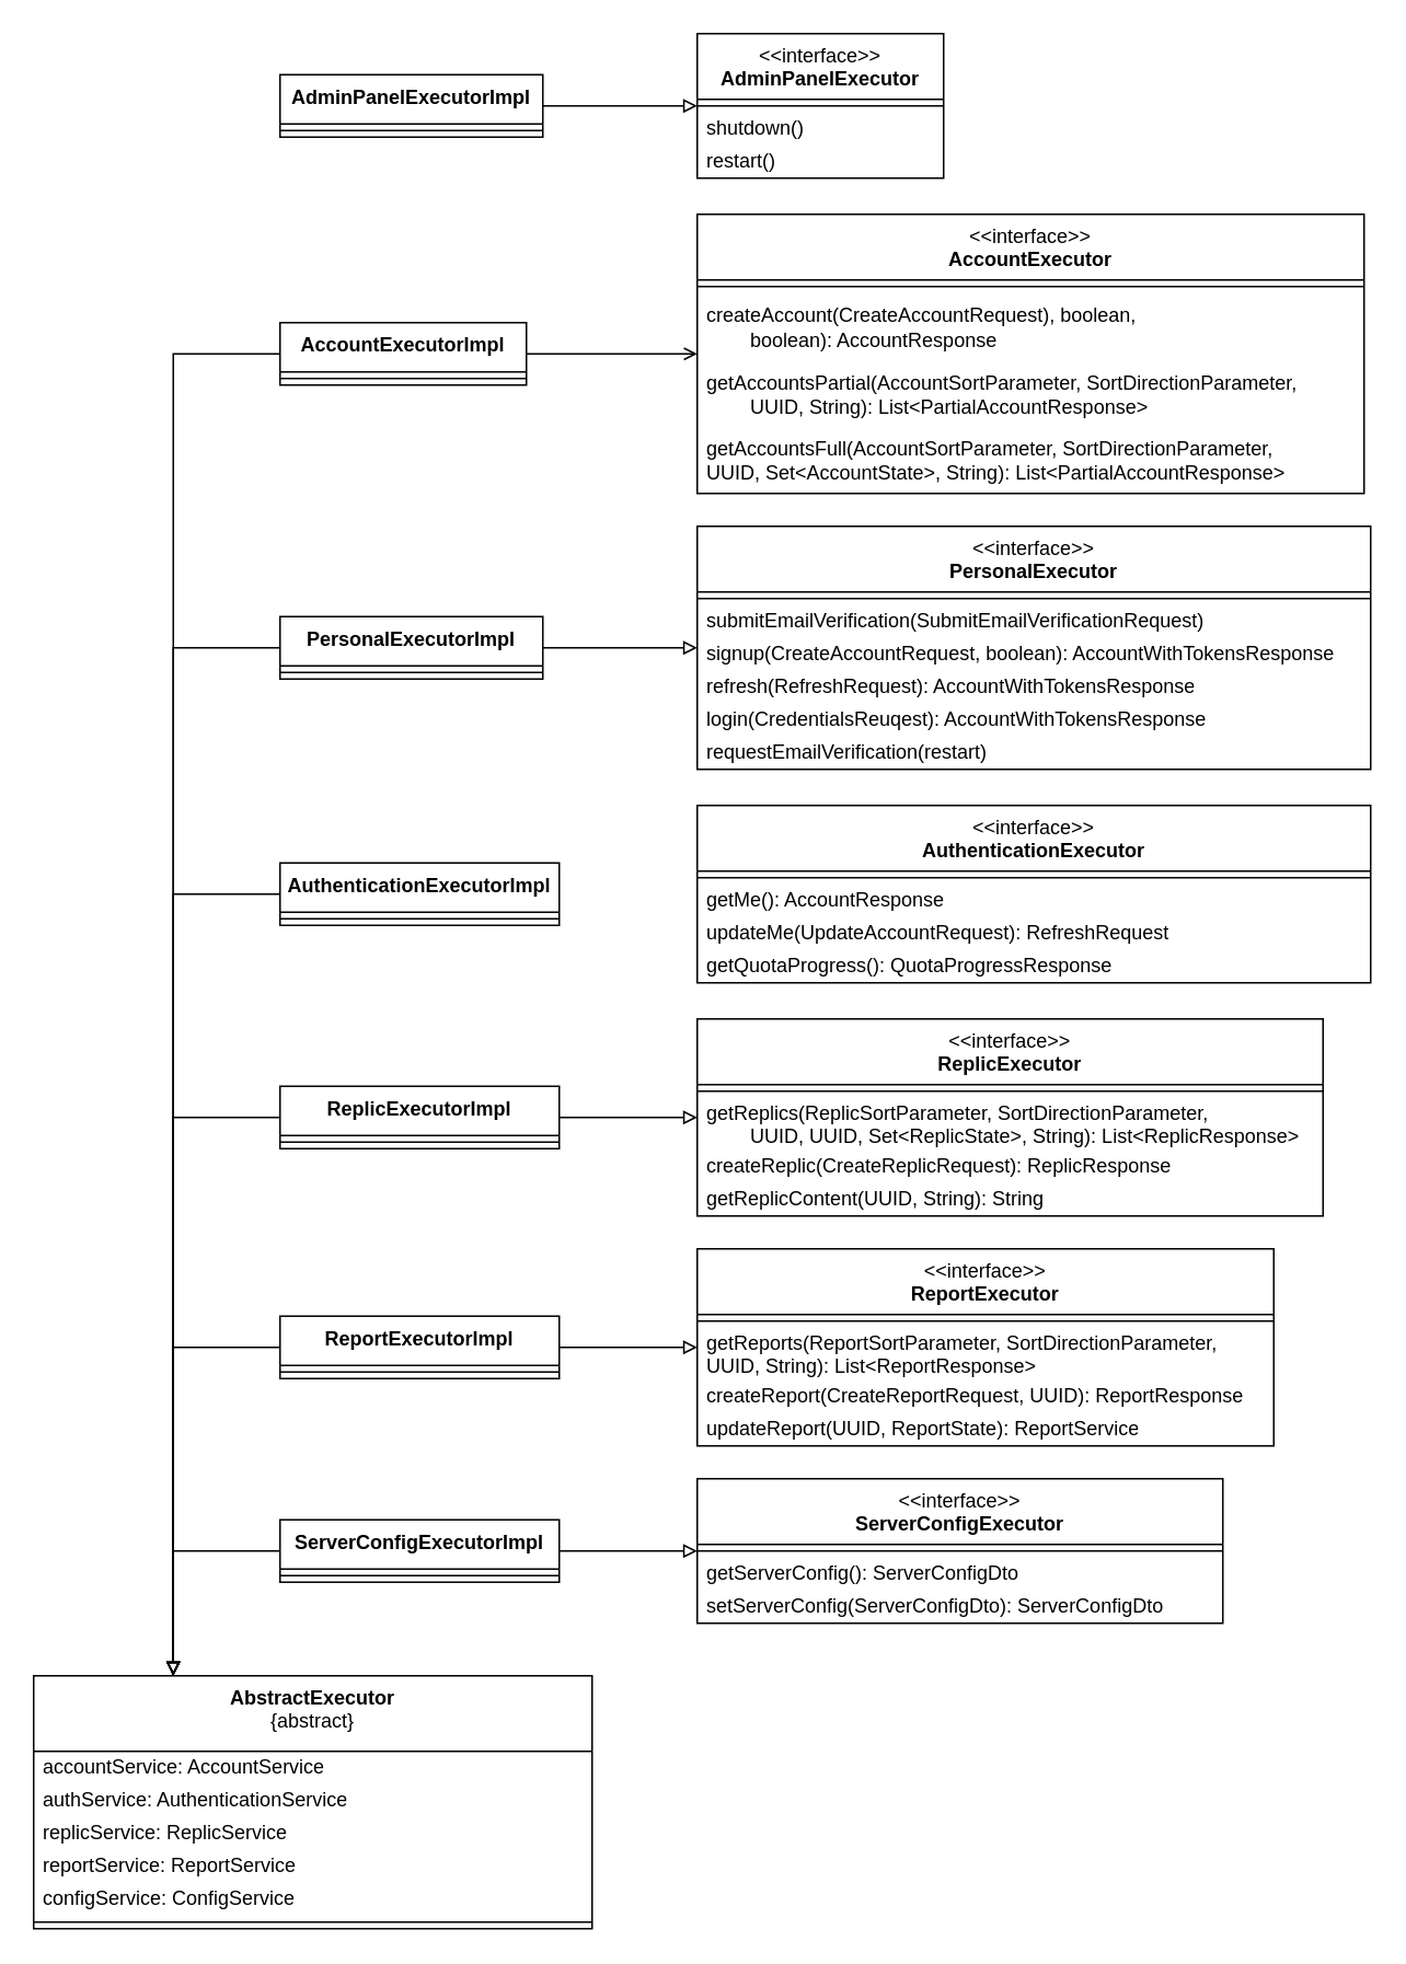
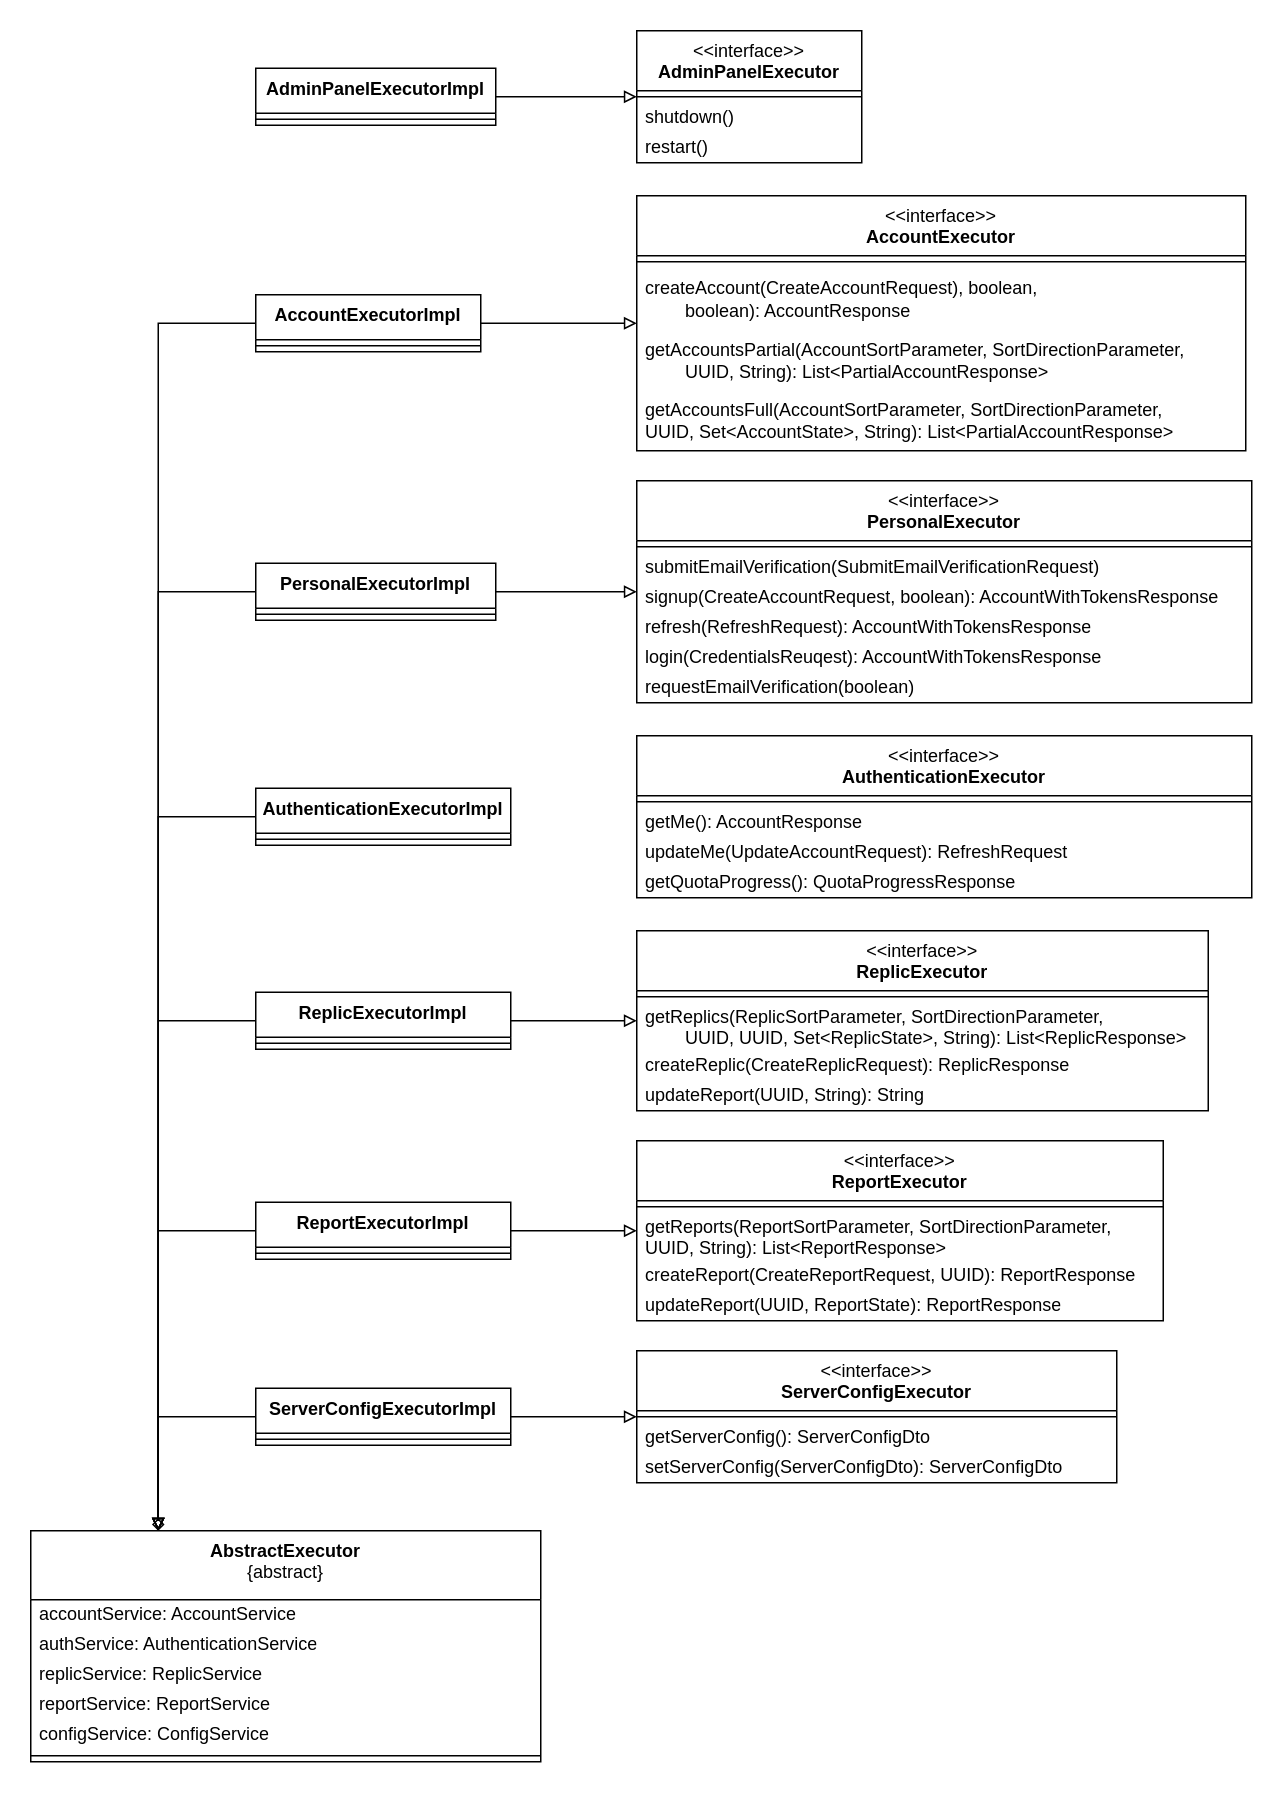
- <mxCell id="41" style="edgeStyle=orthogonalEdgeStyle;rounded=0;orthogonalLoop=1;jettySize=auto;html=1;endArrow=open;endFill=0;" parent="1" source="42" target="2" edge="1"><mxGeometry relative="1" as="geometry" /></mxCell>
+ <mxCell id="41" style="edgeStyle=orthogonalEdgeStyle;rounded=0;orthogonalLoop=1;jettySize=auto;html=1;endArrow=block;endFill=0;" parent="1" source="42" target="2" edge="1"><mxGeometry relative="1" as="geometry" /></mxCell>
- <mxCell id="17" value="requestEmailVerification(restart)" style="text;html=1;strokeColor=none;fillColor=none;align=left;verticalAlign=middle;spacingLeft=4;spacingRight=4;overflow=hidden;rotatable=0;points=[[0,0.5],[1,0.5]];portConstraint=eastwest;whiteSpace=wrap;" parent="11" vertex="1"><mxGeometry y="128" width="410" height="20" as="geometry" /></mxCell>
+ <mxCell id="17" value="requestEmailVerification(boolean)" style="text;html=1;strokeColor=none;fillColor=none;align=left;verticalAlign=middle;spacingLeft=4;spacingRight=4;overflow=hidden;rotatable=0;points=[[0,0.5],[1,0.5]];portConstraint=eastwest;whiteSpace=wrap;" parent="11" vertex="1"><mxGeometry y="128" width="410" height="20" as="geometry" /></mxCell>
- <mxCell id="22" value="getReplicContent(UUID, String): String" style="text;html=1;strokeColor=none;fillColor=none;align=left;verticalAlign=middle;spacingLeft=4;spacingRight=4;overflow=hidden;rotatable=0;points=[[0,0.5],[1,0.5]];portConstraint=eastwest;whiteSpace=wrap;" parent="18" vertex="1"><mxGeometry y="100" width="381" height="20" as="geometry" /></mxCell>
+ <mxCell id="22" value="updateReport(UUID, String): String" style="text;html=1;strokeColor=none;fillColor=none;align=left;verticalAlign=middle;spacingLeft=4;spacingRight=4;overflow=hidden;rotatable=0;points=[[0,0.5],[1,0.5]];portConstraint=eastwest;whiteSpace=wrap;" parent="18" vertex="1"><mxGeometry y="100" width="381" height="20" as="geometry" /></mxCell>
- <mxCell id="27" value="updateReport(UUID, ReportState): ReportService" style="text;html=1;strokeColor=none;fillColor=none;align=left;verticalAlign=middle;spacingLeft=4;spacingRight=4;overflow=hidden;rotatable=0;points=[[0,0.5],[1,0.5]];portConstraint=eastwest;whiteSpace=wrap;" parent="23" vertex="1"><mxGeometry y="100" width="351" height="20" as="geometry" /></mxCell>
+ <mxCell id="27" value="updateReport(UUID, ReportState): ReportResponse" style="text;html=1;strokeColor=none;fillColor=none;align=left;verticalAlign=middle;spacingLeft=4;spacingRight=4;overflow=hidden;rotatable=0;points=[[0,0.5],[1,0.5]];portConstraint=eastwest;whiteSpace=wrap;" parent="23" vertex="1"><mxGeometry y="100" width="351" height="20" as="geometry" /></mxCell>
- <mxCell id="48" style="edgeStyle=orthogonalEdgeStyle;rounded=0;orthogonalLoop=1;jettySize=auto;html=1;endArrow=block;endFill=0;" parent="1" source="49" target="63" edge="1"><mxGeometry relative="1" as="geometry"><Array as="points"><mxPoint x="105" y="544" /></Array></mxGeometry></mxCell>
+ <mxCell id="48" style="edgeStyle=orthogonalEdgeStyle;rounded=0;orthogonalLoop=1;jettySize=auto;html=1;endArrow=diamond;endFill=0;" parent="1" source="49" target="63" edge="1"><mxGeometry relative="1" as="geometry"><Array as="points"><mxPoint x="105" y="544" /></Array></mxGeometry></mxCell>
